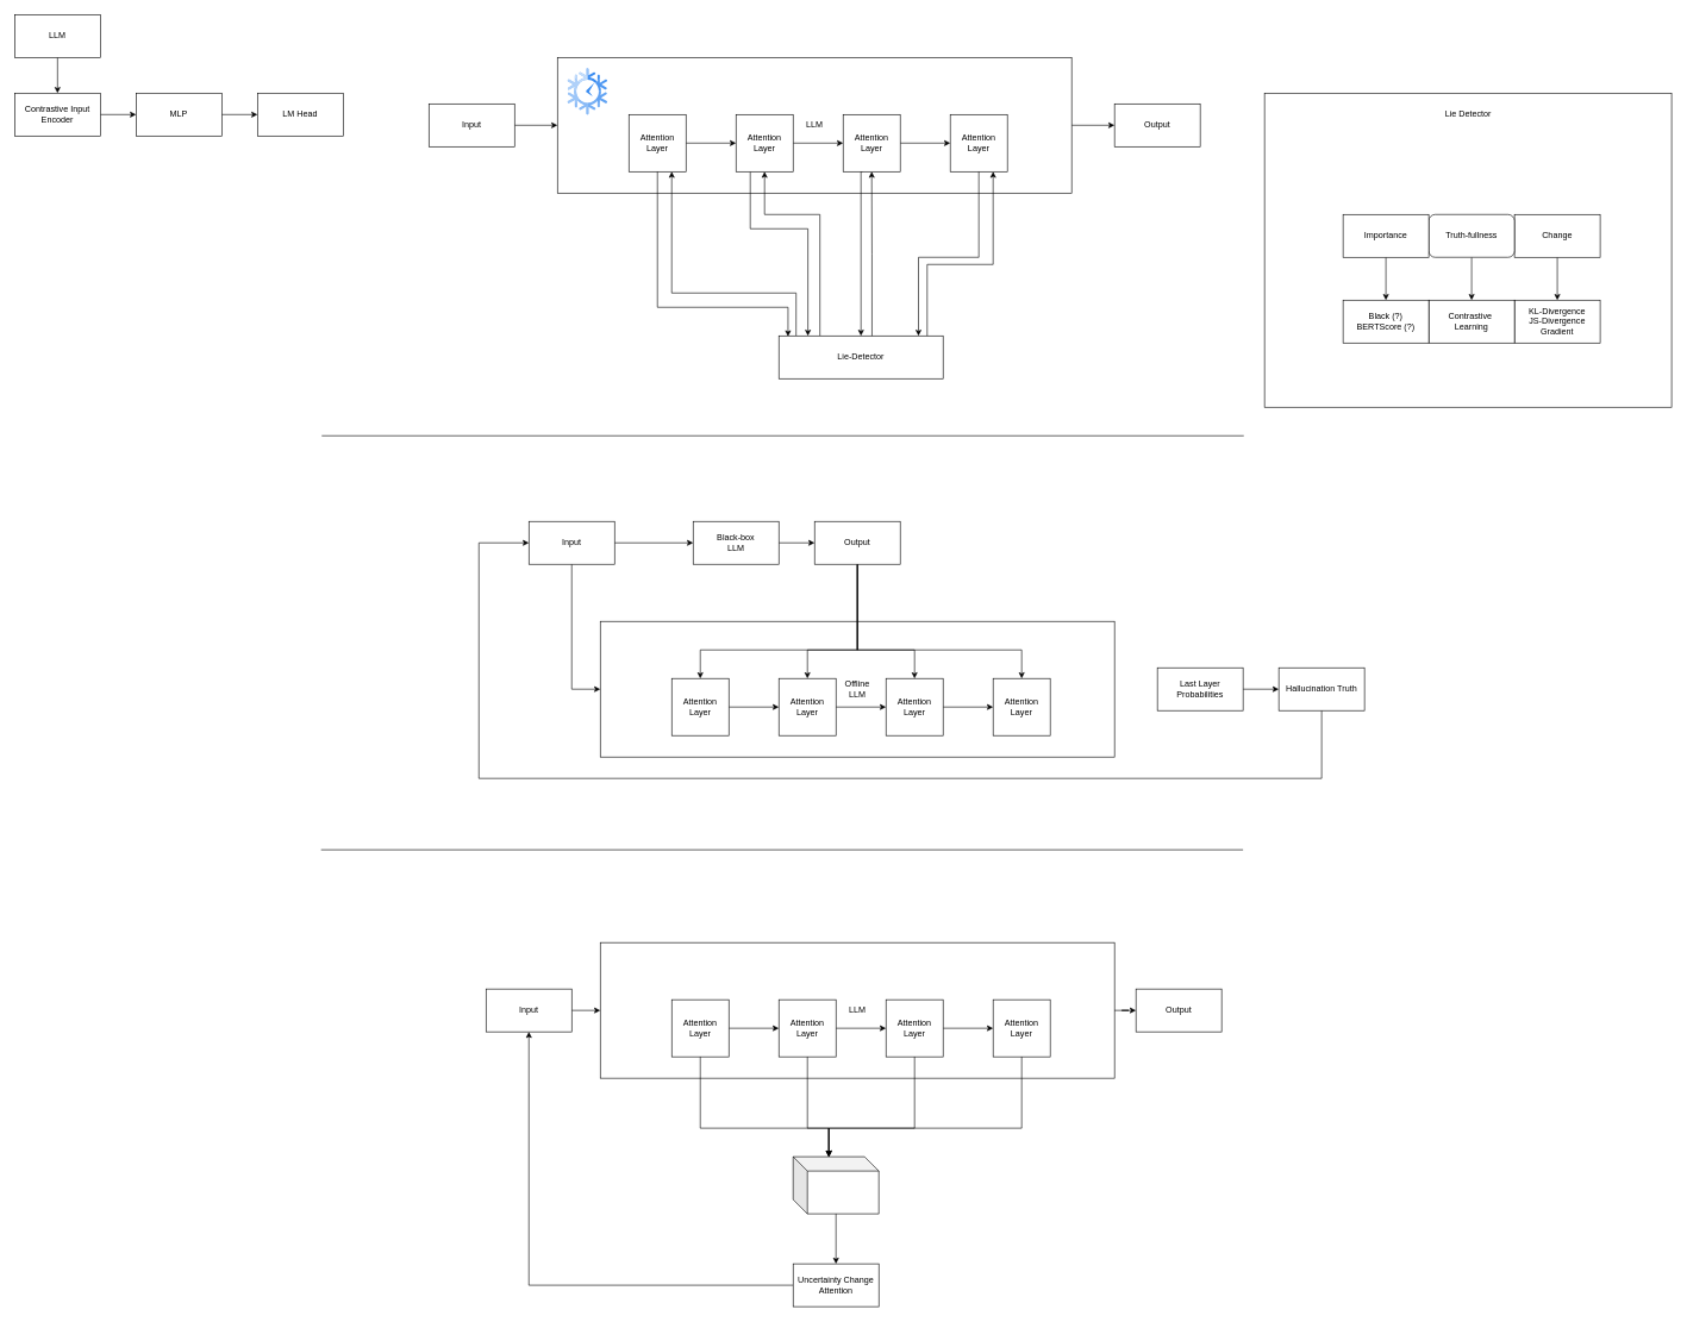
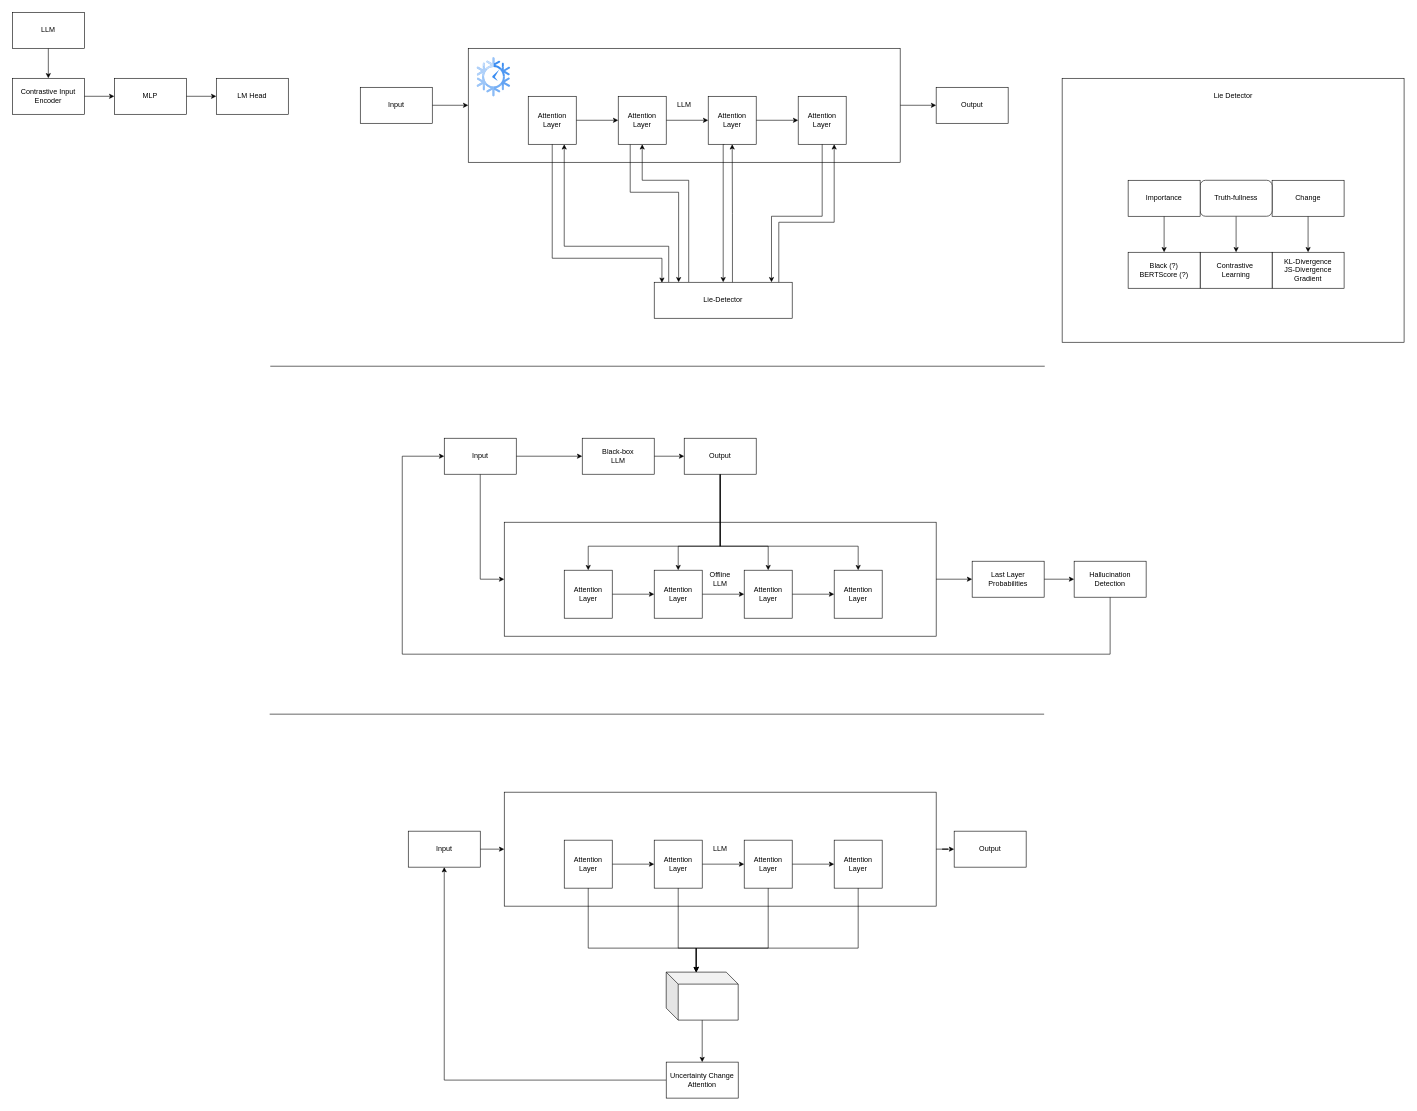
+ <mxCell id="39" style="edgeStyle=orthogonalEdgeStyle;rounded=0;orthogonalLoop=1;jettySize=auto;html=1;" parent="1" source="29" target="38" edge="1"><mxGeometry relative="1" as="geometry"><mxPoint x="1600" y="965" as="targetPoint" /></mxGeometry></mxCell>
- <mxCell id="46" value="Hallucination Truth" style="rounded=0;whiteSpace=wrap;html=1;" parent="1" vertex="1"><mxGeometry x="1790" y="935" width="120" height="60" as="geometry" /></mxCell>
+ <mxCell id="46" value="Hallucination Detection" style="rounded=0;whiteSpace=wrap;html=1;" parent="1" vertex="1"><mxGeometry x="1790" y="935" width="120" height="60" as="geometry" /></mxCell>
